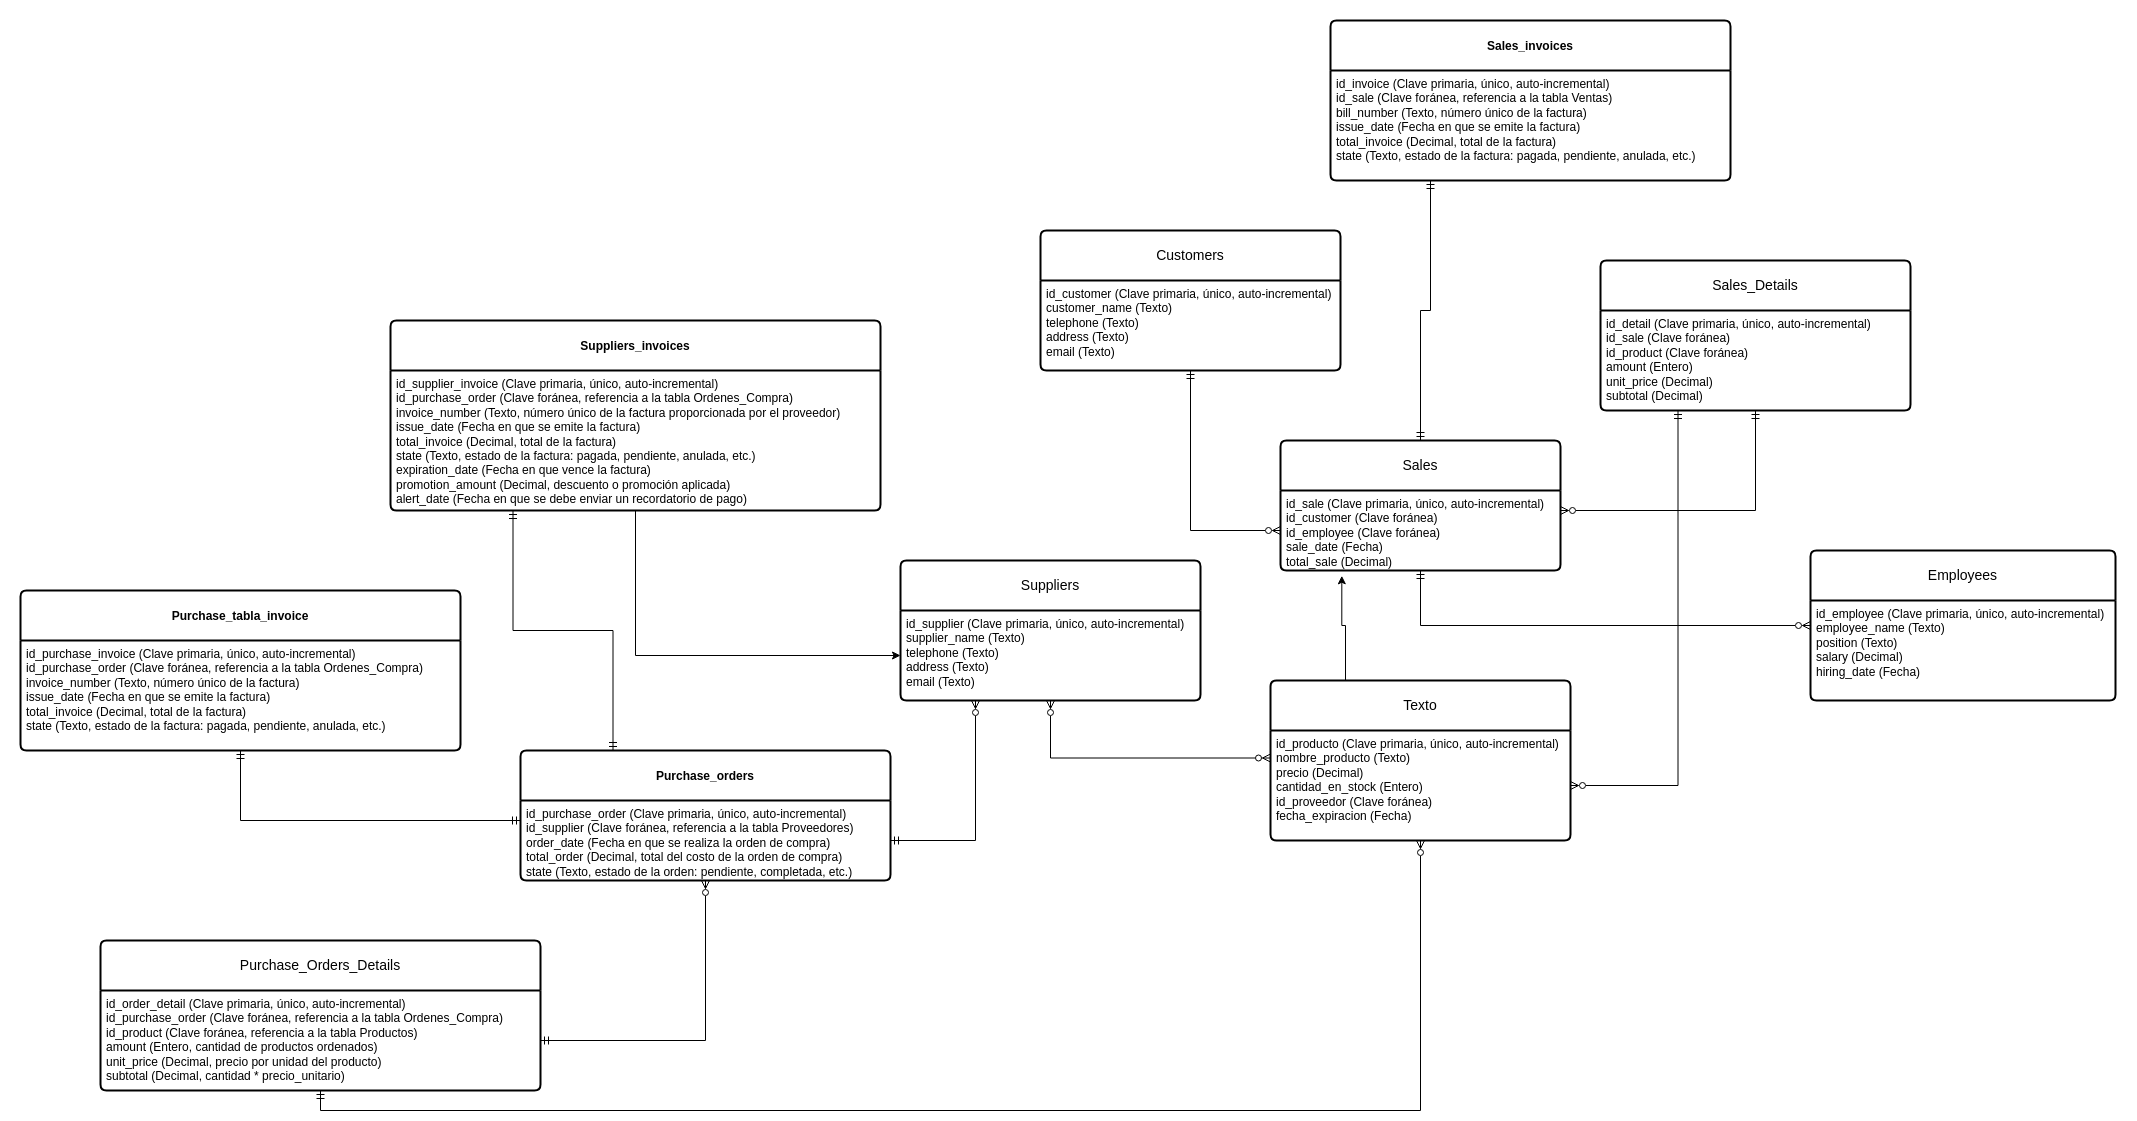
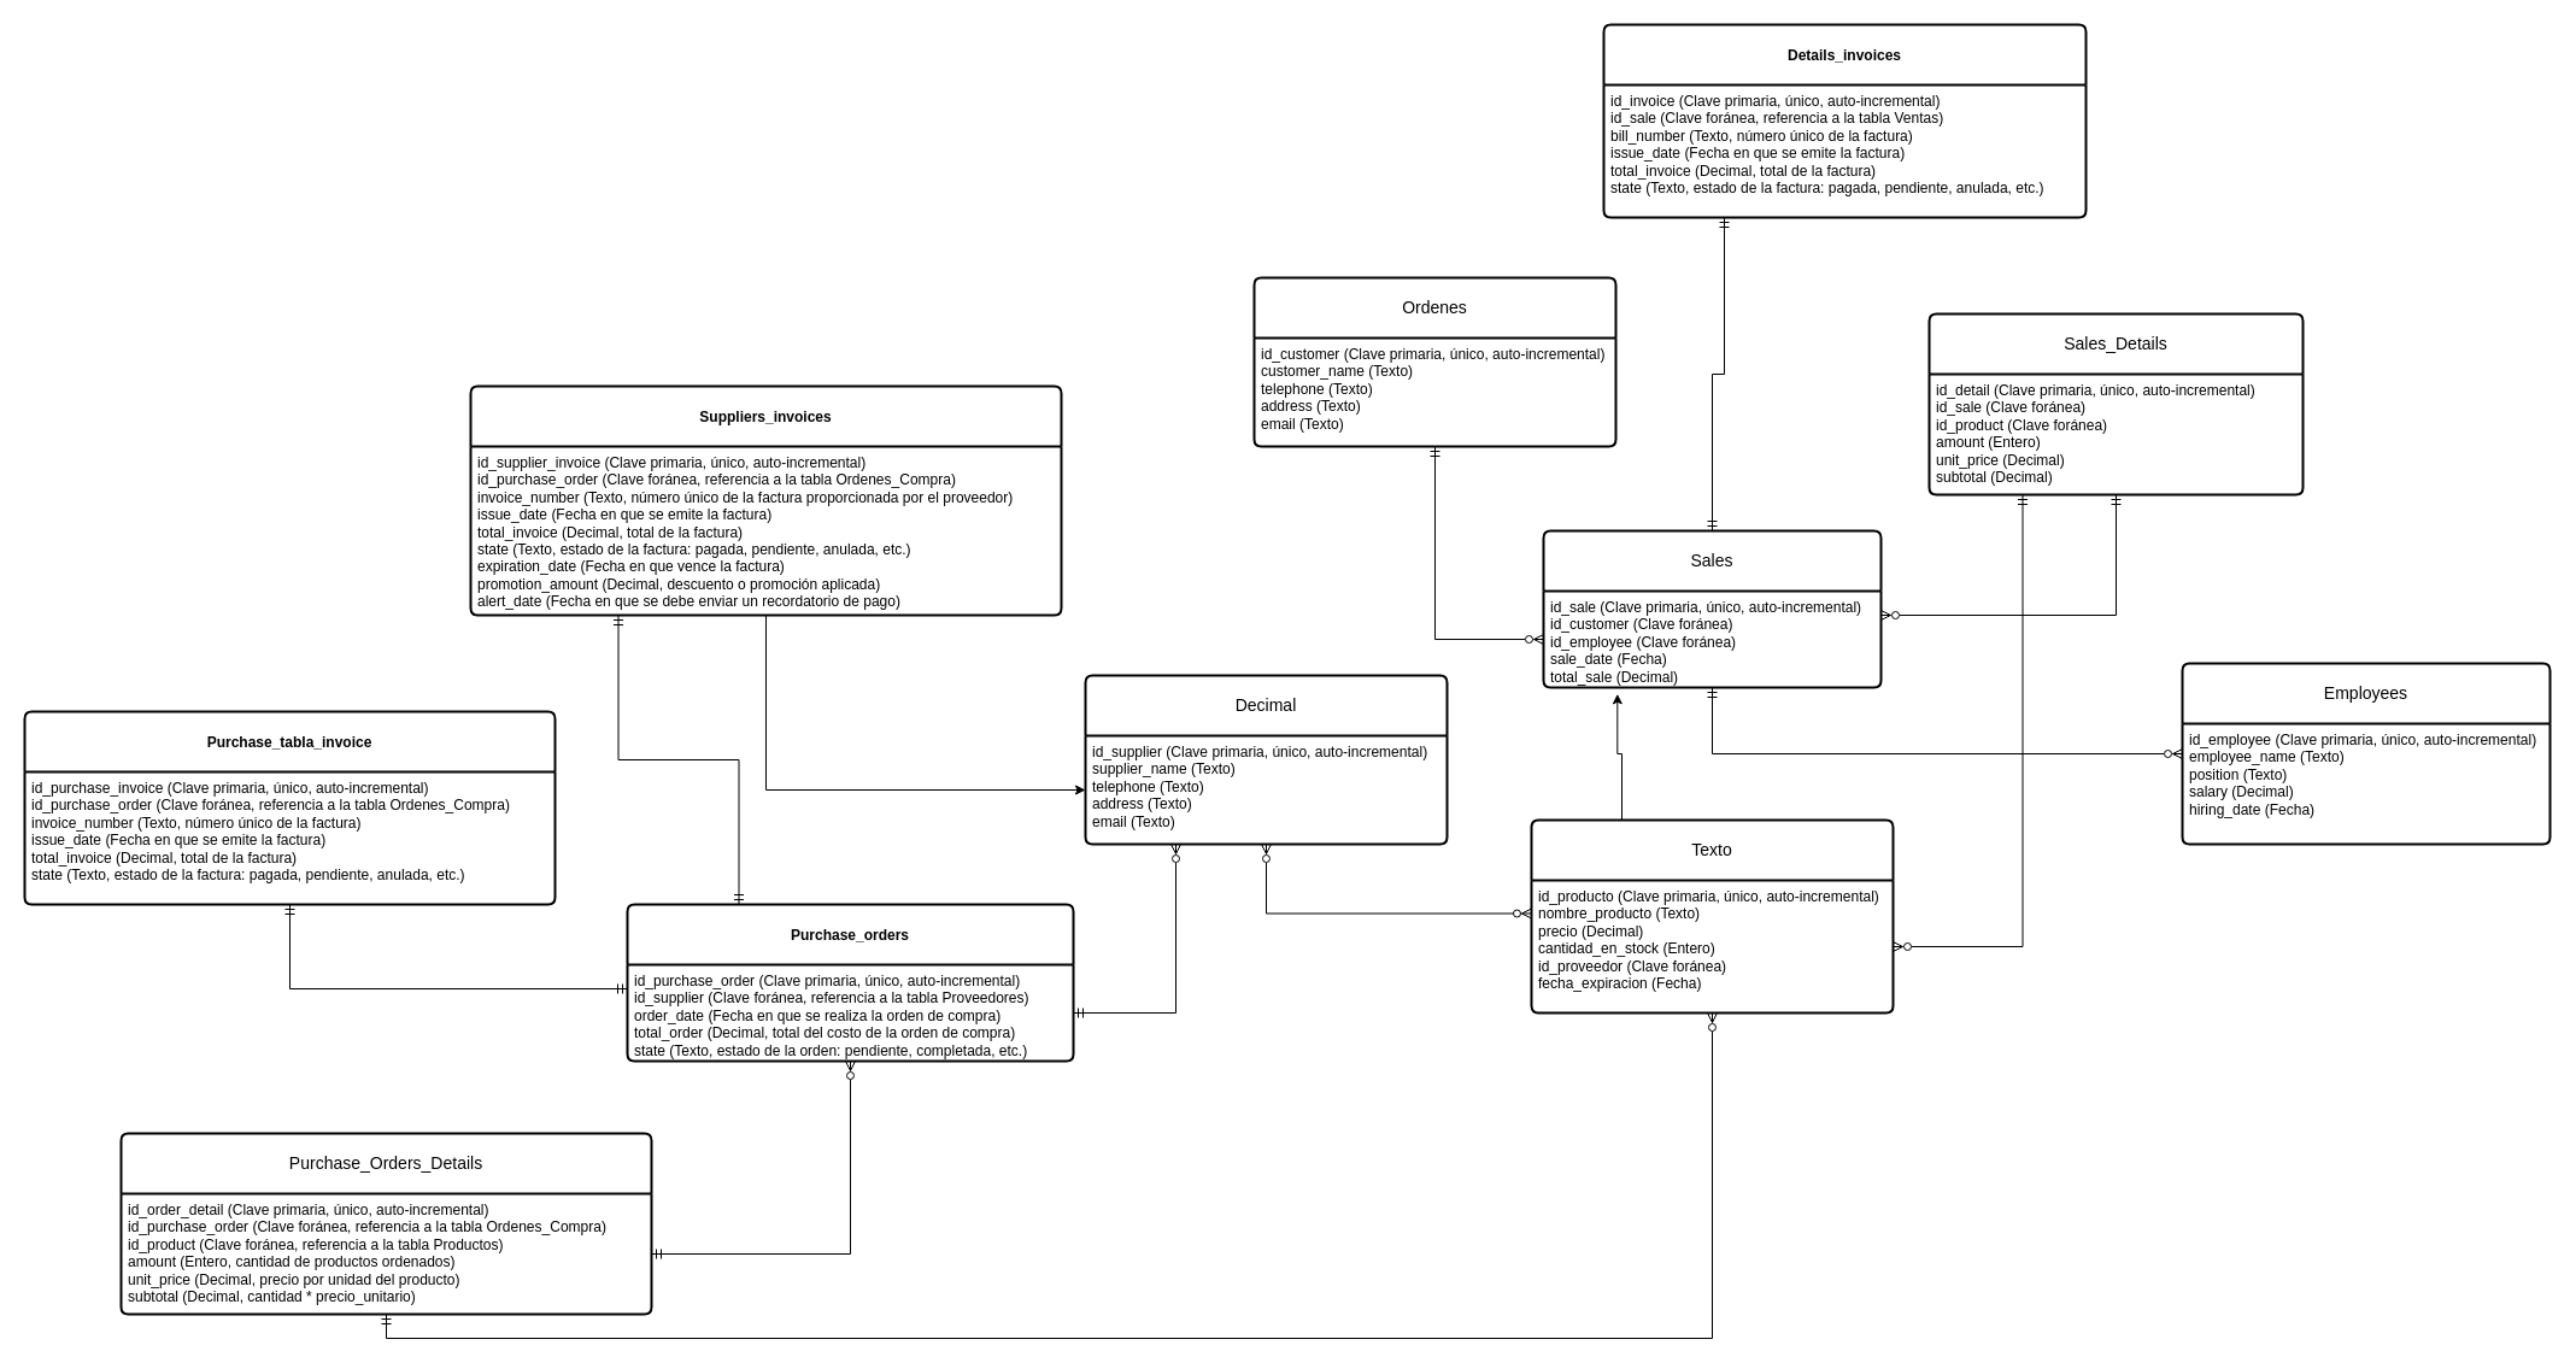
- <mxCell id="20" value="&lt;span style=&quot;font-size: 12px; font-weight: 700; text-wrap: nowrap;&quot;&gt;Sales_invoices&lt;/span&gt;" style="swimlane;childLayout=stackLayout;horizontal=1;startSize=50;horizontalStack=0;rounded=1;fontSize=14;fontStyle=0;strokeWidth=2;resizeParent=0;resizeLast=1;shadow=0;dashed=0;align=center;arcSize=4;whiteSpace=wrap;html=1;" vertex="1" parent="1"><mxGeometry x="1330" y="20" width="400" height="160" as="geometry" /></mxCell>
+ <mxCell id="20" value="&lt;span style=&quot;font-size: 12px; font-weight: 700; text-wrap: nowrap;&quot;&gt;Details_invoices&lt;/span&gt;" style="swimlane;childLayout=stackLayout;horizontal=1;startSize=50;horizontalStack=0;rounded=1;fontSize=14;fontStyle=0;strokeWidth=2;resizeParent=0;resizeLast=1;shadow=0;dashed=0;align=center;arcSize=4;whiteSpace=wrap;html=1;" vertex="1" parent="1"><mxGeometry x="1330" y="20" width="400" height="160" as="geometry" /></mxCell>
- <mxCell id="10" value="Customers" style="swimlane;childLayout=stackLayout;horizontal=1;startSize=50;horizontalStack=0;rounded=1;fontSize=14;fontStyle=0;strokeWidth=2;resizeParent=0;resizeLast=1;shadow=0;dashed=0;align=center;arcSize=4;whiteSpace=wrap;html=1;" vertex="1" parent="1"><mxGeometry x="1040" y="230" width="300" height="140" as="geometry" /></mxCell>
+ <mxCell id="10" value="Ordenes" style="swimlane;childLayout=stackLayout;horizontal=1;startSize=50;horizontalStack=0;rounded=1;fontSize=14;fontStyle=0;strokeWidth=2;resizeParent=0;resizeLast=1;shadow=0;dashed=0;align=center;arcSize=4;whiteSpace=wrap;html=1;" vertex="1" parent="1"><mxGeometry x="1040" y="230" width="300" height="140" as="geometry" /></mxCell>
- <mxCell id="6" value="Suppliers" style="swimlane;childLayout=stackLayout;horizontal=1;startSize=50;horizontalStack=0;rounded=1;fontSize=14;fontStyle=0;strokeWidth=2;resizeParent=0;resizeLast=1;shadow=0;dashed=0;align=center;arcSize=4;whiteSpace=wrap;html=1;" vertex="1" parent="1"><mxGeometry x="900" y="560" width="300" height="140" as="geometry" /></mxCell>
+ <mxCell id="6" value="Decimal" style="swimlane;childLayout=stackLayout;horizontal=1;startSize=50;horizontalStack=0;rounded=1;fontSize=14;fontStyle=0;strokeWidth=2;resizeParent=0;resizeLast=1;shadow=0;dashed=0;align=center;arcSize=4;whiteSpace=wrap;html=1;" vertex="1" parent="1"><mxGeometry x="900" y="560" width="300" height="140" as="geometry" /></mxCell>
